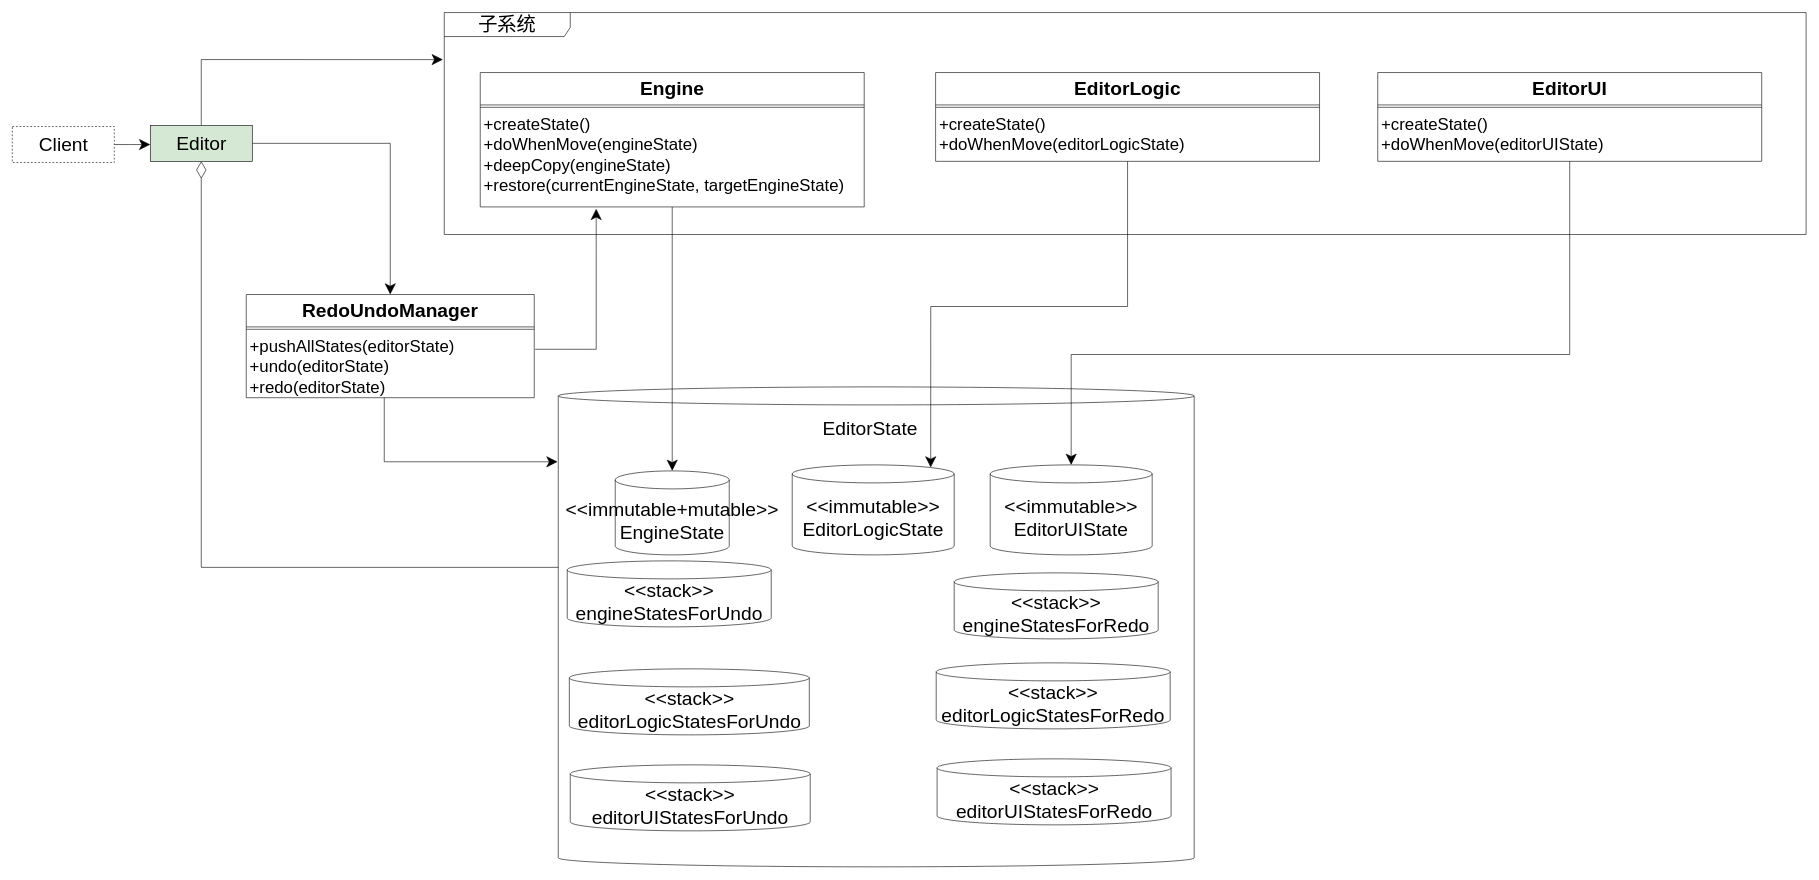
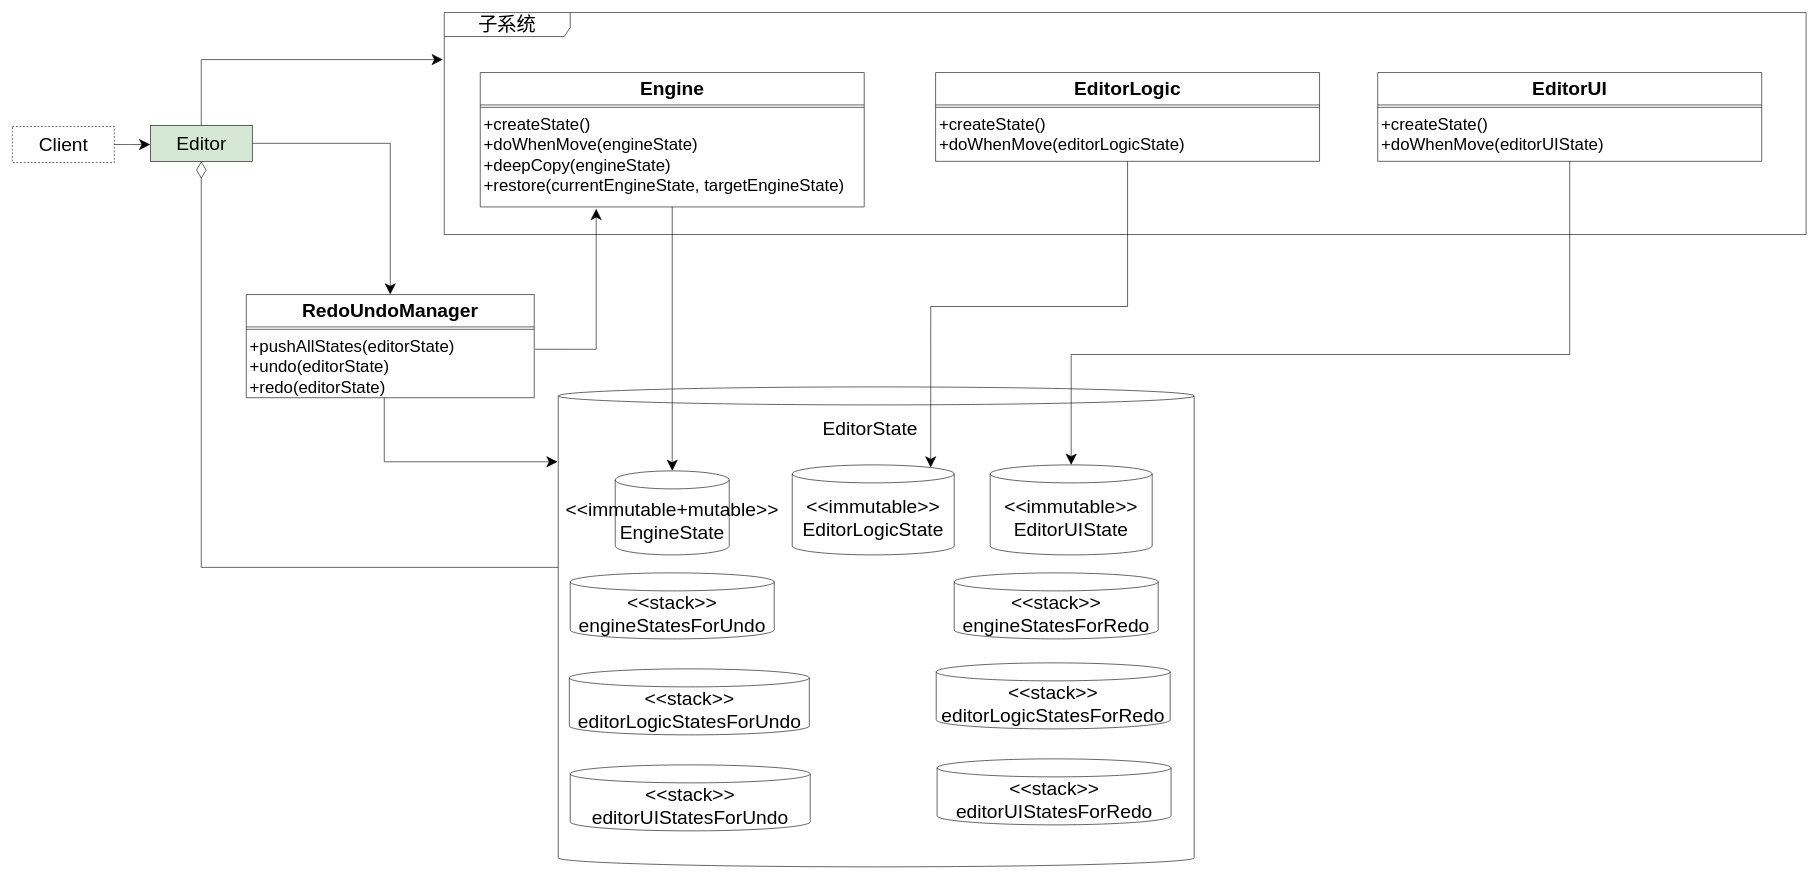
- <mxCell id="28" value="&lt;span style=&quot;font-size: 32px ; text-align: left&quot;&gt;&amp;lt;&amp;lt;stack&amp;gt;&amp;gt;&lt;br&gt;engineStatesForUndo&lt;/span&gt;" style="shape=cylinder3;whiteSpace=wrap;html=1;boundedLbl=1;backgroundOutline=1;size=15;" parent="1" vertex="1"><mxGeometry x="945" y="934" width="340" height="110" as="geometry" /></mxCell>
+ <mxCell id="28" value="&lt;span style=&quot;font-size: 32px ; text-align: left&quot;&gt;&amp;lt;&amp;lt;stack&amp;gt;&amp;gt;&lt;br&gt;engineStatesForUndo&lt;/span&gt;" style="shape=cylinder3;whiteSpace=wrap;html=1;boundedLbl=1;backgroundOutline=1;size=15;" parent="1" vertex="1"><mxGeometry x="950" y="954" width="340" height="110" as="geometry" /></mxCell>
